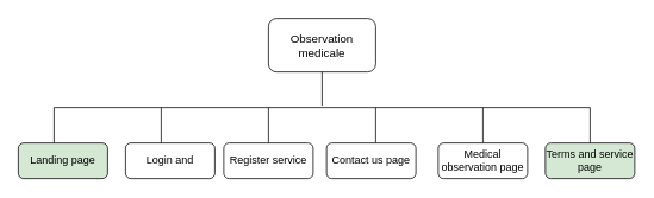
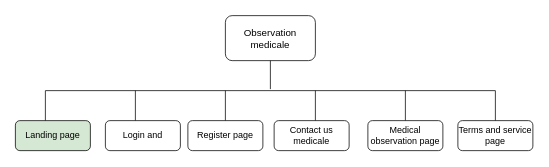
- <mxCell id="13" value="Register service" style="rounded=1;whiteSpace=wrap;html=1;" vertex="1" parent="1"><mxGeometry x="250" y="160" width="100" height="40" as="geometry" /></mxCell>
+ <mxCell id="13" value="Register page" style="rounded=1;whiteSpace=wrap;html=1;" vertex="1" parent="1"><mxGeometry x="250" y="160" width="100" height="40" as="geometry" /></mxCell>
- <mxCell id="14" value="Contact us page" style="rounded=1;whiteSpace=wrap;html=1;" vertex="1" parent="1"><mxGeometry x="365" y="160" width="100" height="40" as="geometry" /></mxCell>
+ <mxCell id="14" value="Contact us medicale" style="rounded=1;whiteSpace=wrap;html=1;" vertex="1" parent="1"><mxGeometry x="365" y="160" width="100" height="40" as="geometry" /></mxCell>
- <mxCell id="16" value="Terms and service page" style="rounded=1;whiteSpace=wrap;html=1;fillColor=#d5e8d4;" vertex="1" parent="1"><mxGeometry x="610" y="160" width="100" height="40" as="geometry" /></mxCell>
+ <mxCell id="16" value="Terms and service page" style="rounded=1;whiteSpace=wrap;html=1;" vertex="1" parent="1"><mxGeometry x="610" y="160" width="100" height="40" as="geometry" /></mxCell>
